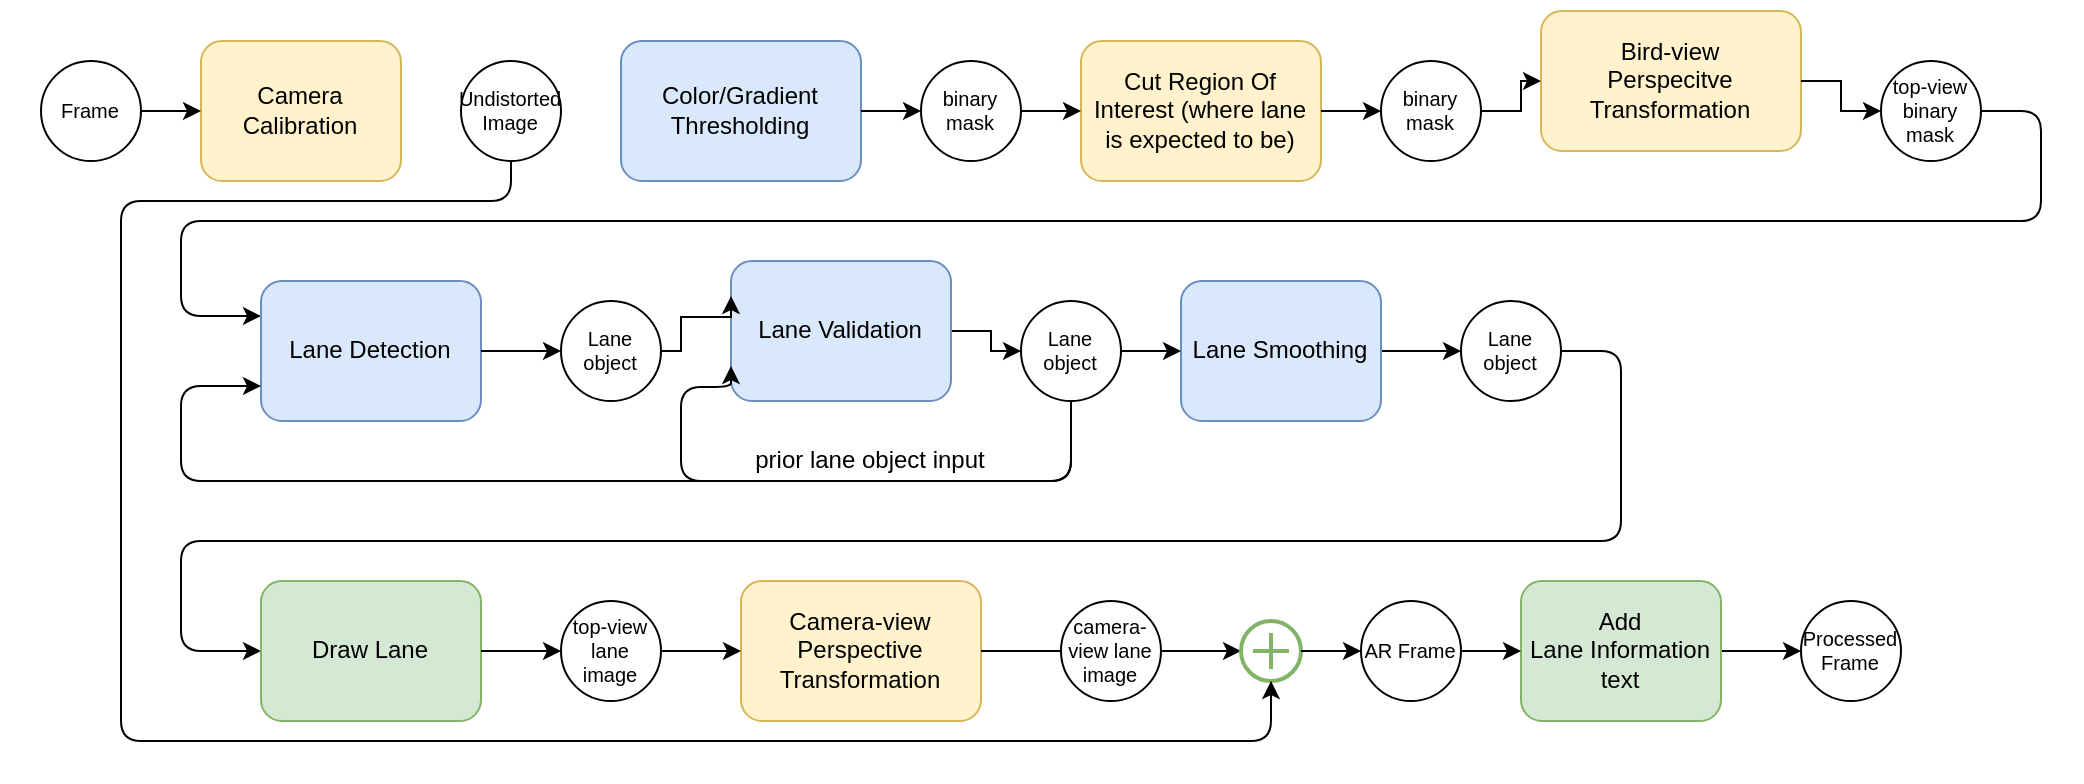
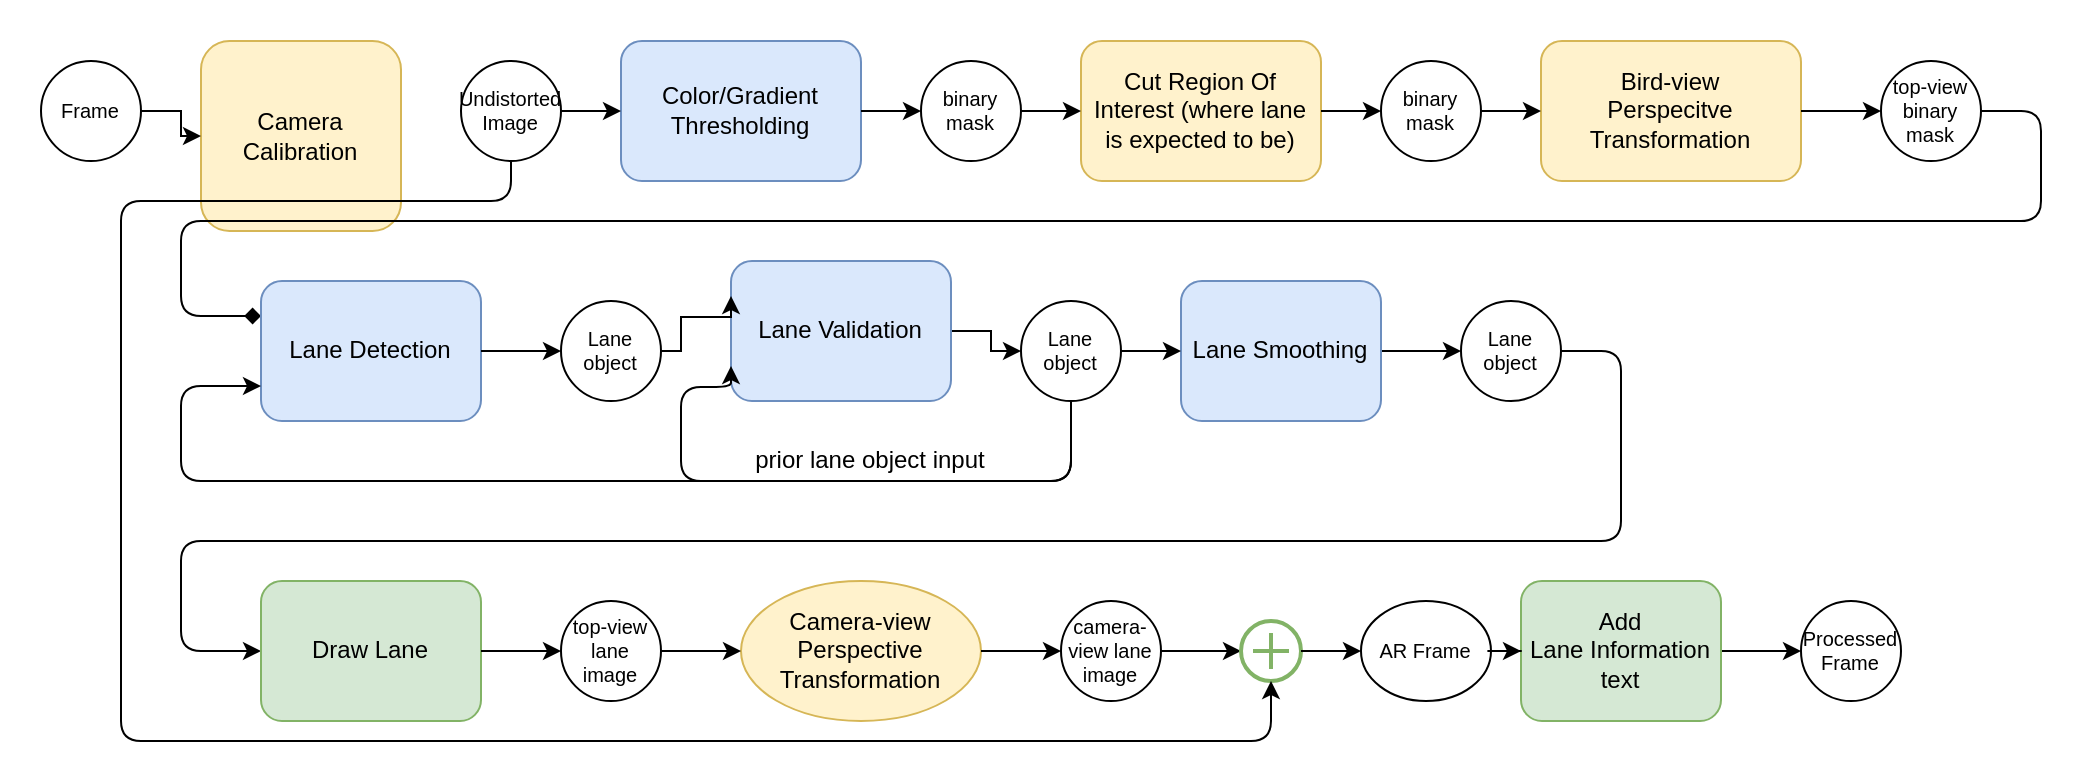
- <mxCell id="14" value="Bird-view &lt;br&gt;Perspecitve Transformation" style="rounded=1;whiteSpace=wrap;html=1;fillColor=#fff2cc;strokeColor=#d6b656;" vertex="1" parent="1"><mxGeometry x="770" y="5" width="130" height="70" as="geometry" /></mxCell>
+ <mxCell id="14" value="Bird-view &lt;br&gt;Perspecitve Transformation" style="rounded=1;whiteSpace=wrap;html=1;fillColor=#fff2cc;strokeColor=#d6b656;" vertex="1" parent="1"><mxGeometry x="770" y="20" width="130" height="70" as="geometry" /></mxCell>
- <mxCell id="3" value="Camera Calibration" style="rounded=1;whiteSpace=wrap;html=1;fillColor=#fff2cc;strokeColor=#d6b656;" vertex="1" parent="1"><mxGeometry x="100" y="20" width="100" height="70" as="geometry" /></mxCell>
+ <mxCell id="3" value="Camera Calibration" style="rounded=1;whiteSpace=wrap;html=1;fillColor=#fff2cc;strokeColor=#d6b656;" vertex="1" parent="1"><mxGeometry x="100" y="20" width="100" height="95" as="geometry" /></mxCell>
+ <mxCell id="7" value="" style="edgeStyle=orthogonalEdgeStyle;rounded=0;orthogonalLoop=1;jettySize=auto;html=1;" edge="1" parent="1" source="5" target="6"><mxGeometry relative="1" as="geometry" /></mxCell>
- <mxCell id="16" style="edgeStyle=orthogonalEdgeStyle;rounded=1;orthogonalLoop=1;jettySize=auto;html=1;entryX=0;entryY=0.25;entryDx=0;entryDy=0;exitX=1;exitY=0.5;exitDx=0;exitDy=0;" edge="1" parent="1" source="17" target="19"><mxGeometry relative="1" as="geometry"><mxPoint x="60" y="158" as="targetPoint" /><Array as="points"><mxPoint x="1020" y="55" /><mxPoint x="1020" y="110" /><mxPoint x="90" y="110" /><mxPoint x="90" y="158" /></Array></mxGeometry></mxCell>
+ <mxCell id="16" style="edgeStyle=orthogonalEdgeStyle;rounded=1;orthogonalLoop=1;jettySize=auto;html=1;entryX=0;entryY=0.25;entryDx=0;entryDy=0;exitX=1;exitY=0.5;exitDx=0;exitDy=0;endArrow=diamond;" edge="1" parent="1" source="17" target="19"><mxGeometry relative="1" as="geometry"><mxPoint x="60" y="158" as="targetPoint" /><Array as="points"><mxPoint x="1020" y="55" /><mxPoint x="1020" y="110" /><mxPoint x="90" y="110" /><mxPoint x="90" y="158" /></Array></mxGeometry></mxCell>
- <mxCell id="37" value="Camera-view Perspective Transformation" style="rounded=1;whiteSpace=wrap;html=1;fillColor=#fff2cc;strokeColor=#d6b656;" vertex="1" parent="1"><mxGeometry x="370" y="290" width="120" height="70" as="geometry" /></mxCell>
+ <mxCell id="37" value="Camera-view Perspective Transformation" style="ellipse;whiteSpace=wrap;html=1;fillColor=#fff2cc;strokeColor=#d6b656;" vertex="1" parent="1"><mxGeometry x="370" y="290" width="120" height="70" as="geometry" /></mxCell>
- <mxCell id="41" value="" style="edgeStyle=orthogonalEdgeStyle;rounded=0;orthogonalLoop=1;jettySize=auto;html=1;endArrow=none;" edge="1" parent="1" source="37" target="40"><mxGeometry relative="1" as="geometry" /></mxCell>
+ <mxCell id="41" value="" style="edgeStyle=orthogonalEdgeStyle;rounded=0;orthogonalLoop=1;jettySize=auto;html=1;" edge="1" parent="1" source="37" target="40"><mxGeometry relative="1" as="geometry" /></mxCell>
- <mxCell id="43" value="AR Frame" style="ellipse;whiteSpace=wrap;html=1;aspect=fixed;strokeColor=#000000;fontSize=10;" vertex="1" parent="1"><mxGeometry x="680" y="300" width="50" height="50" as="geometry" /></mxCell>
+ <mxCell id="43" value="AR Frame" style="ellipse;whiteSpace=wrap;html=1;aspect=fixed;strokeColor=#000000;fontSize=10;" vertex="1" parent="1"><mxGeometry x="680" y="300" width="65" height="50" as="geometry" /></mxCell>
